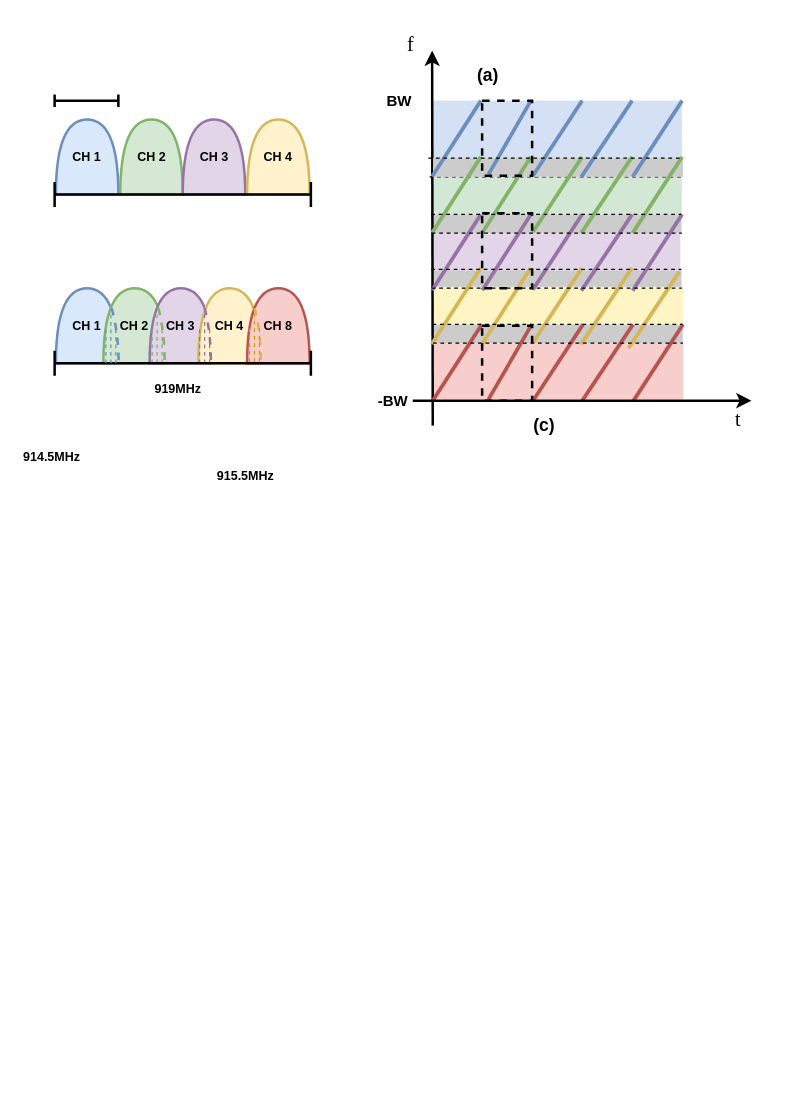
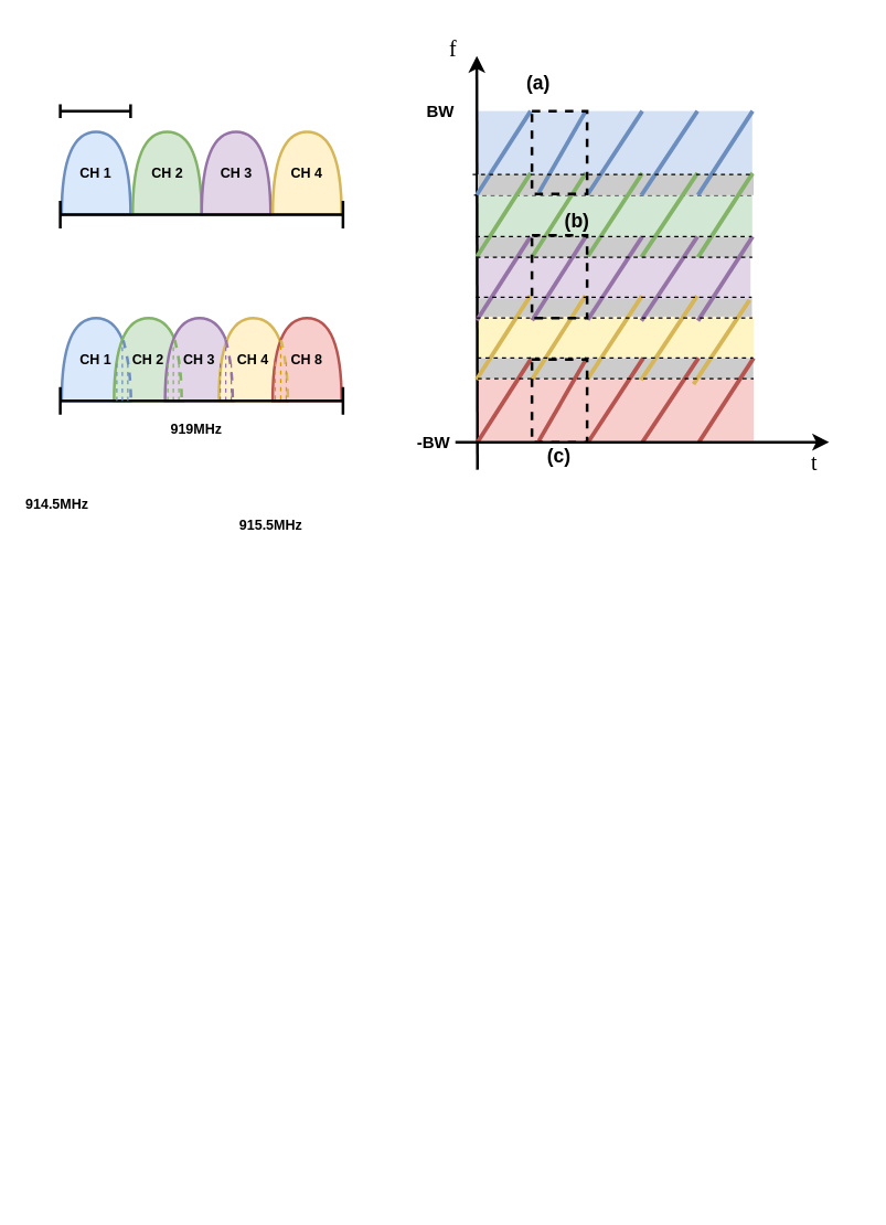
+ <mxCell id="64" value="&lt;font size=&quot;1&quot; style=&quot;&quot;&gt;&lt;b style=&quot;font-size: 14px;&quot;&gt;(b)&lt;/b&gt;&lt;/font&gt;" style="text;strokeColor=none;align=center;fillColor=none;html=1;verticalAlign=middle;whiteSpace=wrap;rounded=0;container=0;" vertex="1" parent="51"><mxGeometry x="93" y="110" width="40" height="20" as="geometry" /></mxCell>
- <mxCell id="65" value="&lt;font size=&quot;1&quot; style=&quot;&quot;&gt;&lt;b style=&quot;font-size: 14px;&quot;&gt;(c)&lt;/b&gt;&lt;/font&gt;" style="text;strokeColor=none;align=center;fillColor=none;html=1;verticalAlign=middle;whiteSpace=wrap;rounded=0;container=0;" vertex="1" parent="51"><mxGeometry x="110" y="290" width="40" height="20" as="geometry" /></mxCell>
+ <mxCell id="65" value="&lt;font size=&quot;1&quot; style=&quot;&quot;&gt;&lt;b style=&quot;font-size: 14px;&quot;&gt;(c)&lt;/b&gt;&lt;/font&gt;" style="text;strokeColor=none;align=center;fillColor=none;html=1;verticalAlign=middle;whiteSpace=wrap;rounded=0;container=0;" vertex="1" parent="51"><mxGeometry x="80" y="280" width="40" height="20" as="geometry" /></mxCell>
